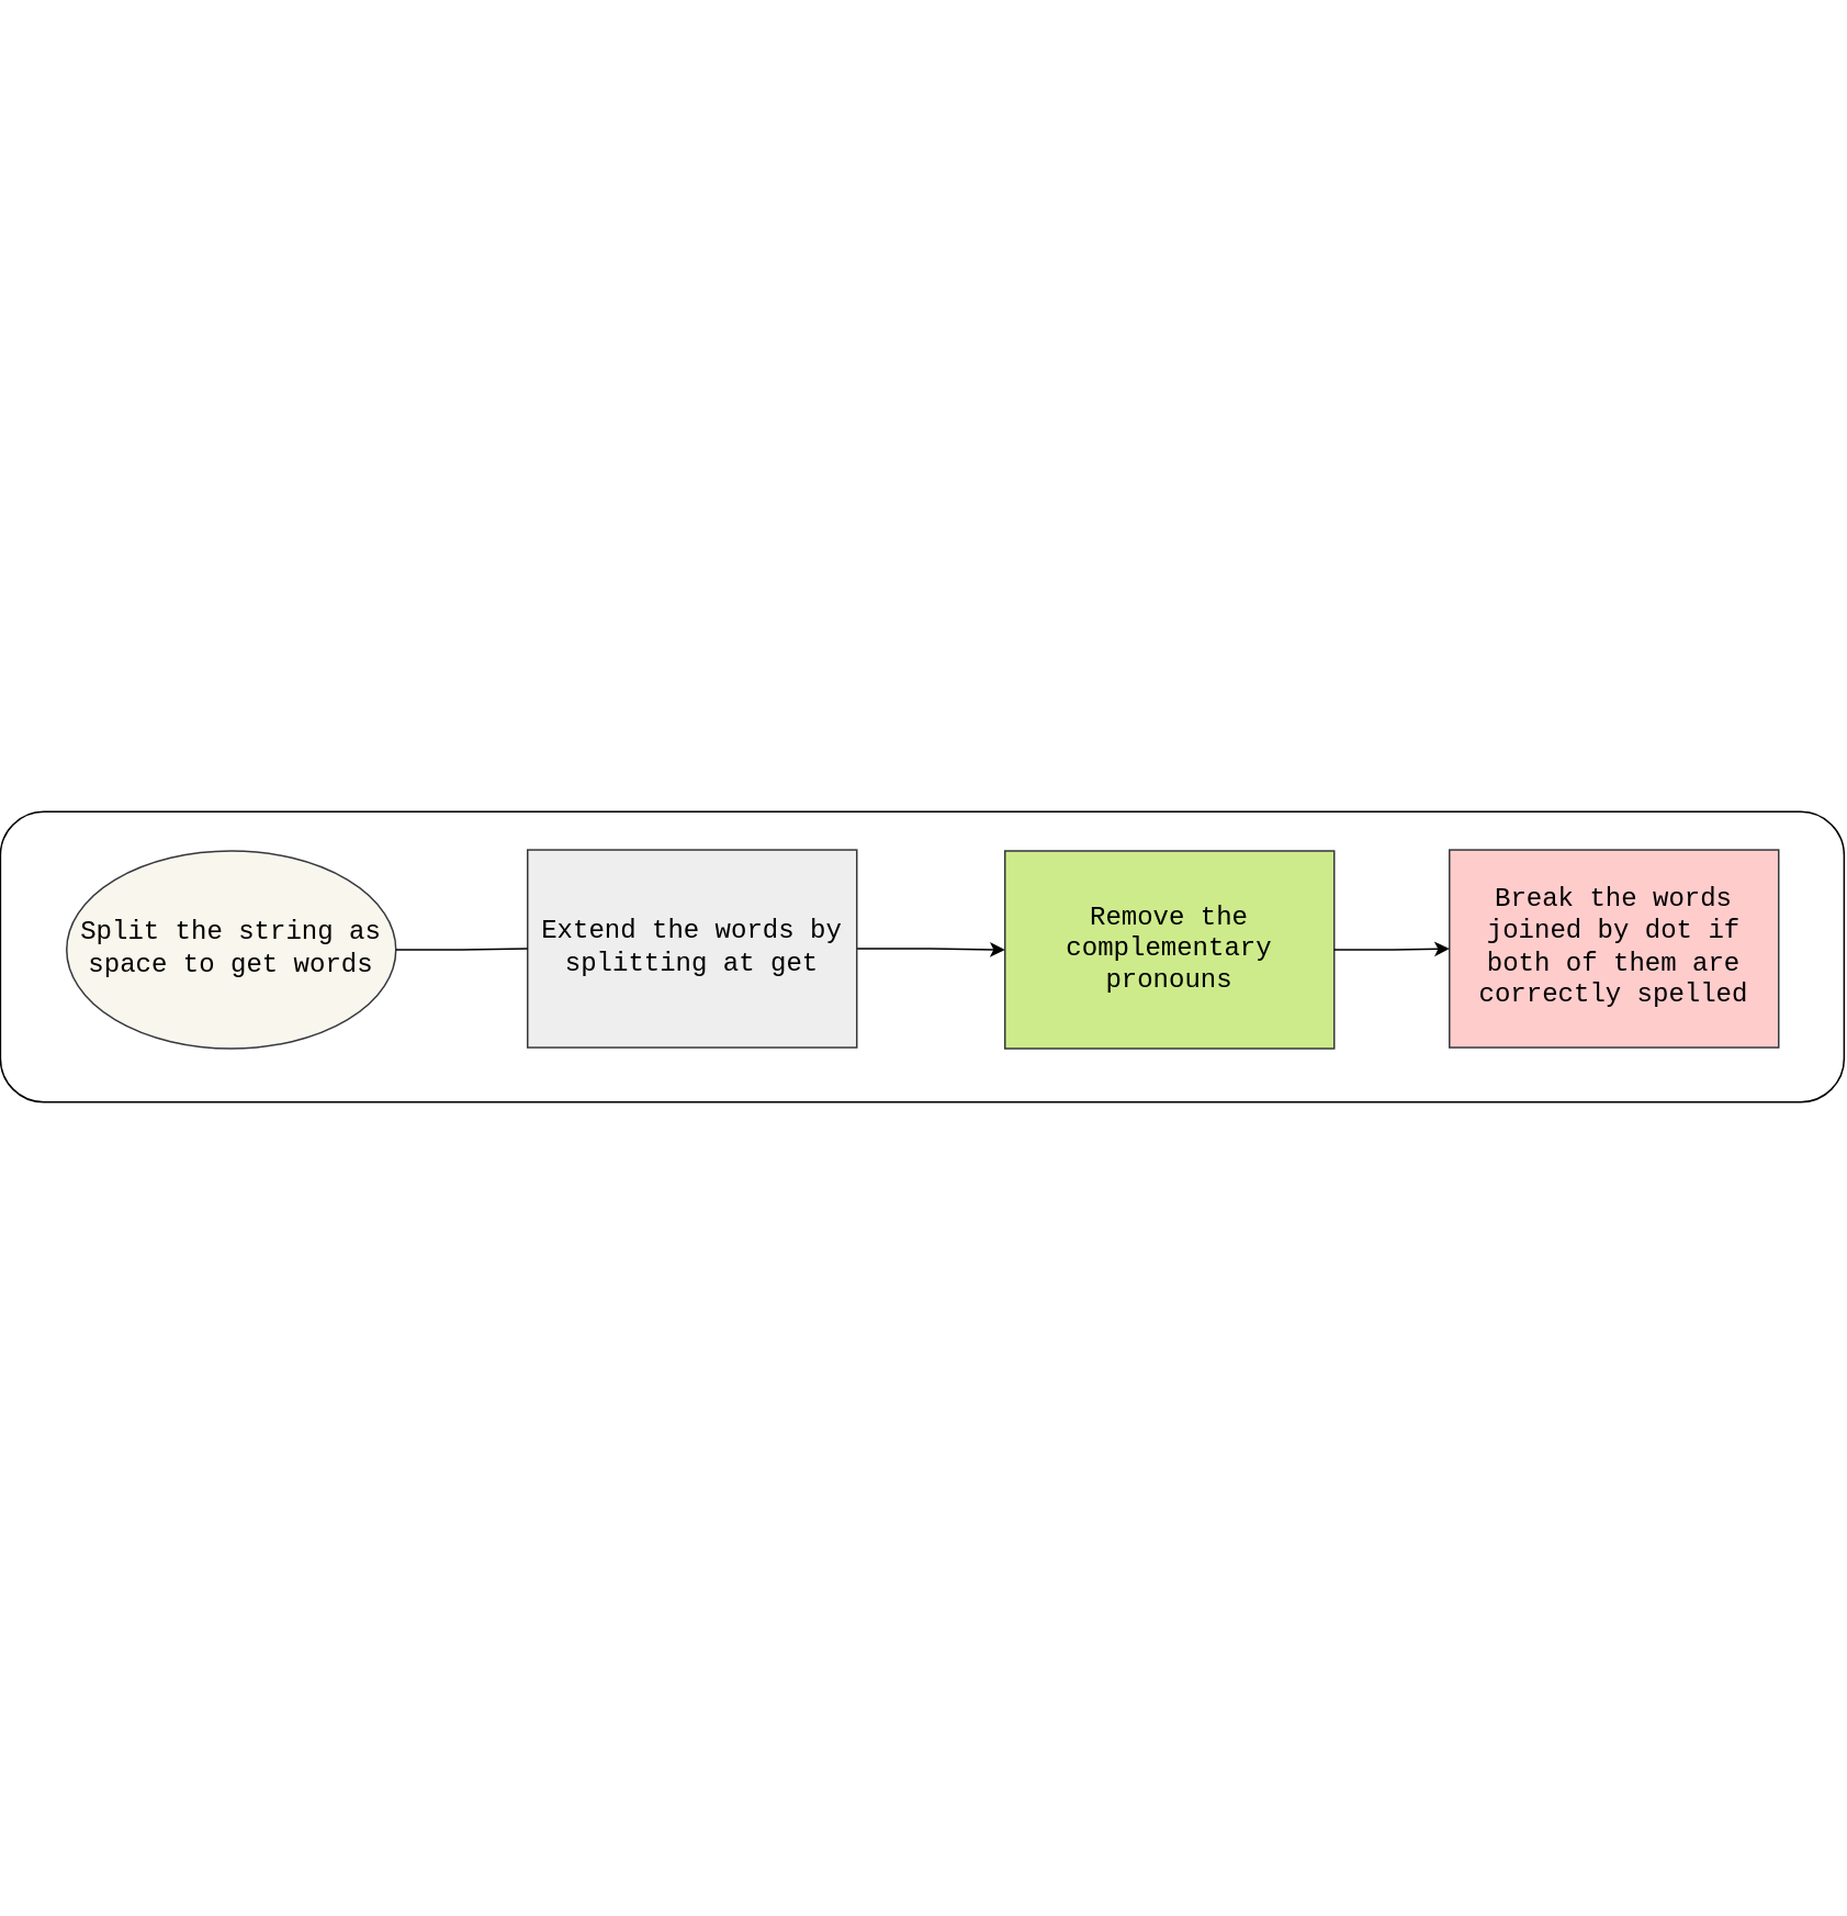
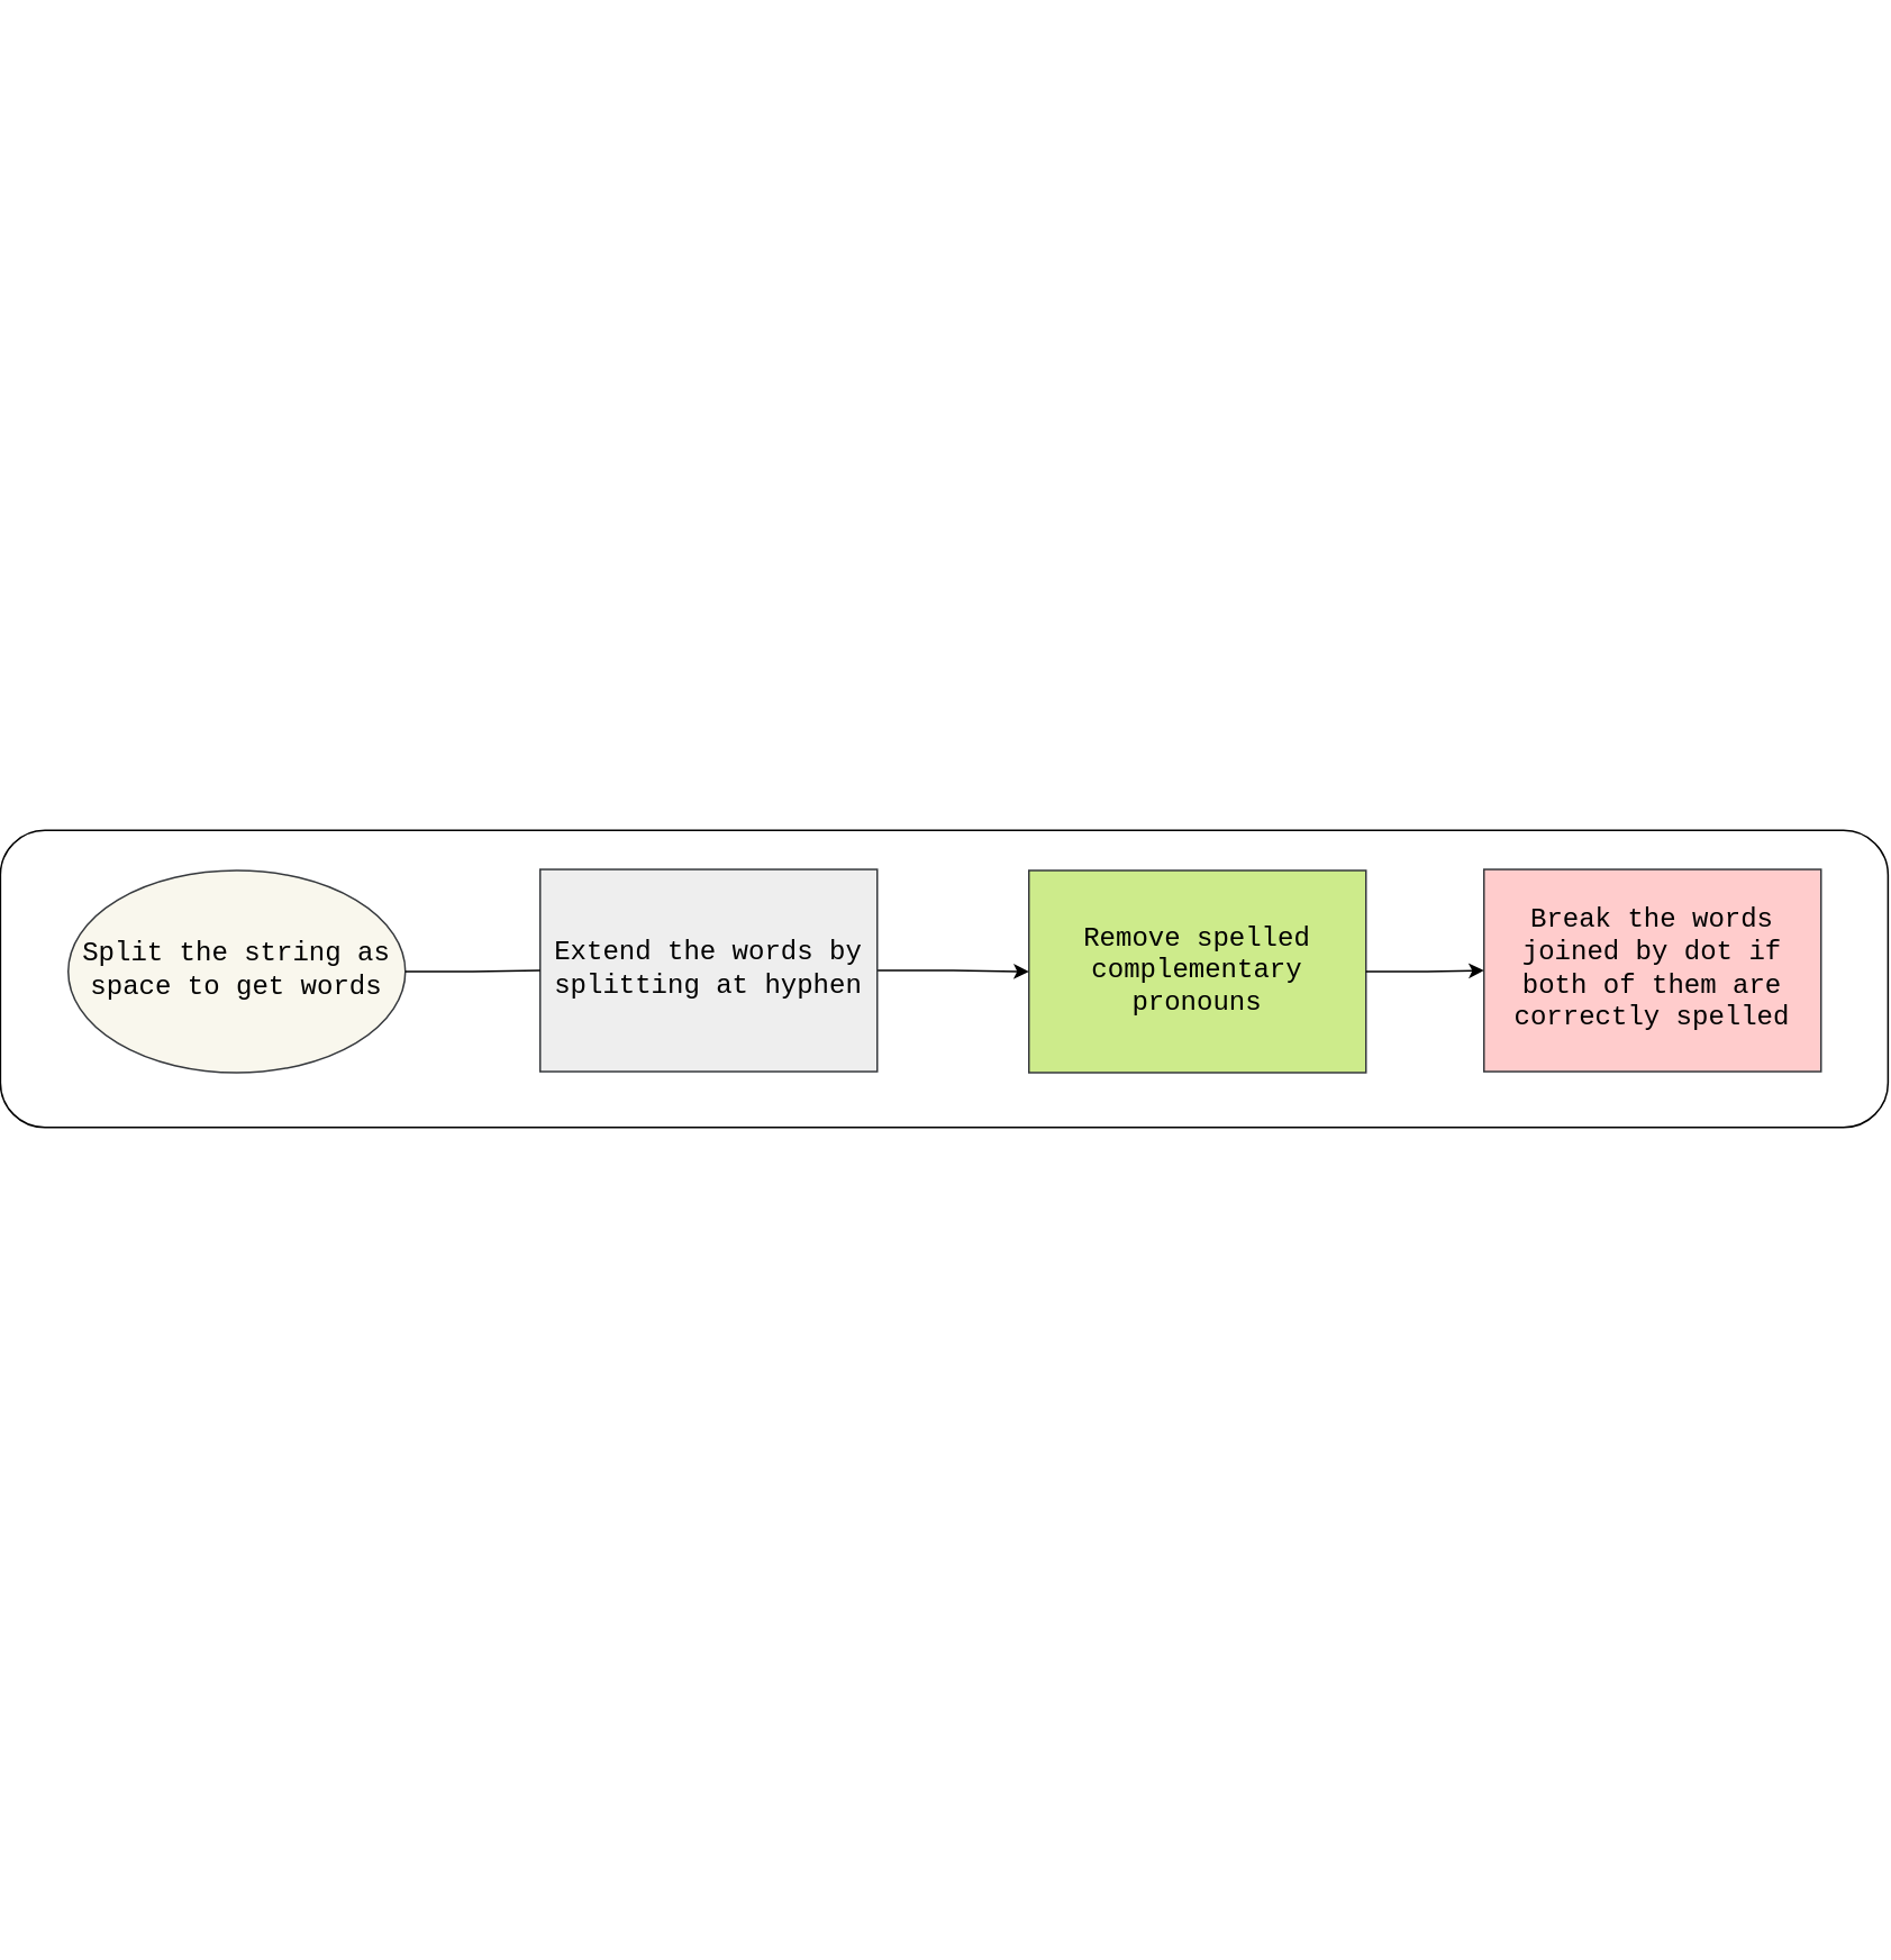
- <mxCell id="8" value="Extend the words by splitting at get" style="rounded=0;whiteSpace=wrap;html=1;direction=west;flipH=0;flipV=1;fillColor=#eeeeee;strokeColor=#36393d;fontSize=16;fontFamily=Courier New;" parent="1" vertex="1"><mxGeometry x="300" y="515.37" width="200" height="120" as="geometry" /></mxCell>
+ <mxCell id="8" value="Extend the words by splitting at hyphen" style="rounded=0;whiteSpace=wrap;html=1;direction=west;flipH=0;flipV=1;fillColor=#eeeeee;strokeColor=#36393d;fontSize=16;fontFamily=Courier New;" parent="1" vertex="1"><mxGeometry x="300" y="515.37" width="200" height="120" as="geometry" /></mxCell>
- <mxCell id="4" value="Remove the complementary pronouns" style="rounded=0;whiteSpace=wrap;html=1;direction=west;flipH=0;flipV=1;fillColor=#cdeb8b;strokeColor=#36393d;fontSize=16;fontFamily=Courier New;" parent="1" vertex="1"><mxGeometry x="590" y="516" width="200" height="120" as="geometry" /></mxCell>
+ <mxCell id="4" value="Remove spelled complementary pronouns" style="rounded=0;whiteSpace=wrap;html=1;direction=west;flipH=0;flipV=1;fillColor=#cdeb8b;strokeColor=#36393d;fontSize=16;fontFamily=Courier New;" parent="1" vertex="1"><mxGeometry x="590" y="516" width="200" height="120" as="geometry" /></mxCell>
